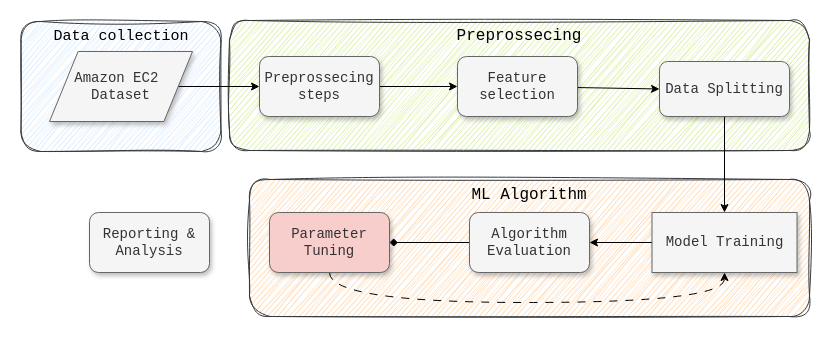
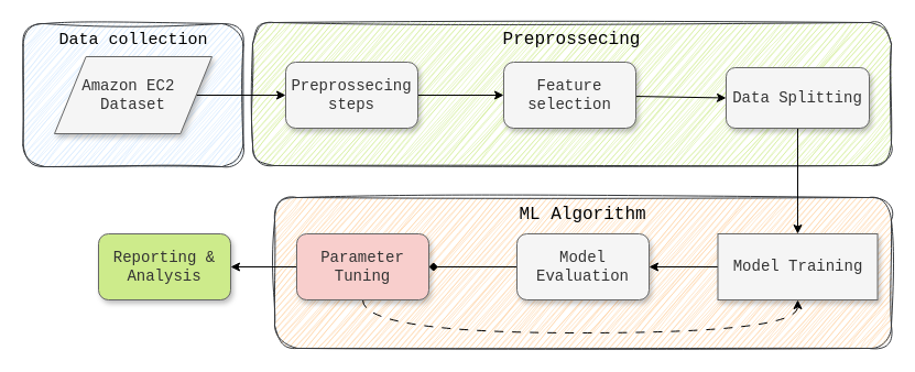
- <mxCell id="20" value="Reporting &amp;amp;&lt;br&gt;Analysis" style="whiteSpace=wrap;html=1;fontSize=14;fontFamily=Courier New;fillColor=#f5f5f5;strokeColor=#666666;fontColor=#333333;rounded=1;shadow=1;labelBackgroundColor=none;strokeWidth=1;labelBorderColor=none;" vertex="1" parent="1"><mxGeometry x="89" y="212" width="120" height="60" as="geometry" /></mxCell>
+ <mxCell id="20" value="Reporting &amp;amp;&lt;br&gt;Analysis" style="whiteSpace=wrap;html=1;fontSize=14;fontFamily=Courier New;fillColor=#cdeb8b;strokeColor=#666666;fontColor=#333333;rounded=1;shadow=1;labelBackgroundColor=none;strokeWidth=1;labelBorderColor=none;" vertex="1" parent="1"><mxGeometry x="89" y="212" width="120" height="60" as="geometry" /></mxCell>
+ <mxCell id="17" style="edgeStyle=none;html=1;exitX=0;exitY=0.5;exitDx=0;exitDy=0;entryX=1;entryY=0.5;entryDx=0;entryDy=0;fontSize=13;" edge="1" parent="1" source="19" target="20"><mxGeometry relative="1" as="geometry" /></mxCell>
- <mxCell id="16" value="Algorithm Evaluation" style="whiteSpace=wrap;html=1;fontSize=14;fontFamily=Courier New;fillColor=#f5f5f5;strokeColor=#666666;fontColor=#333333;rounded=1;shadow=1;labelBackgroundColor=none;strokeWidth=1;labelBorderColor=none;" vertex="1" parent="1"><mxGeometry x="469" y="212" width="120" height="60" as="geometry" /></mxCell>
+ <mxCell id="16" value="Model Evaluation" style="whiteSpace=wrap;html=1;fontSize=14;fontFamily=Courier New;fillColor=#f5f5f5;strokeColor=#666666;fontColor=#333333;rounded=1;shadow=1;labelBackgroundColor=none;strokeWidth=1;labelBorderColor=none;" vertex="1" parent="1"><mxGeometry x="469" y="212" width="120" height="60" as="geometry" /></mxCell>
